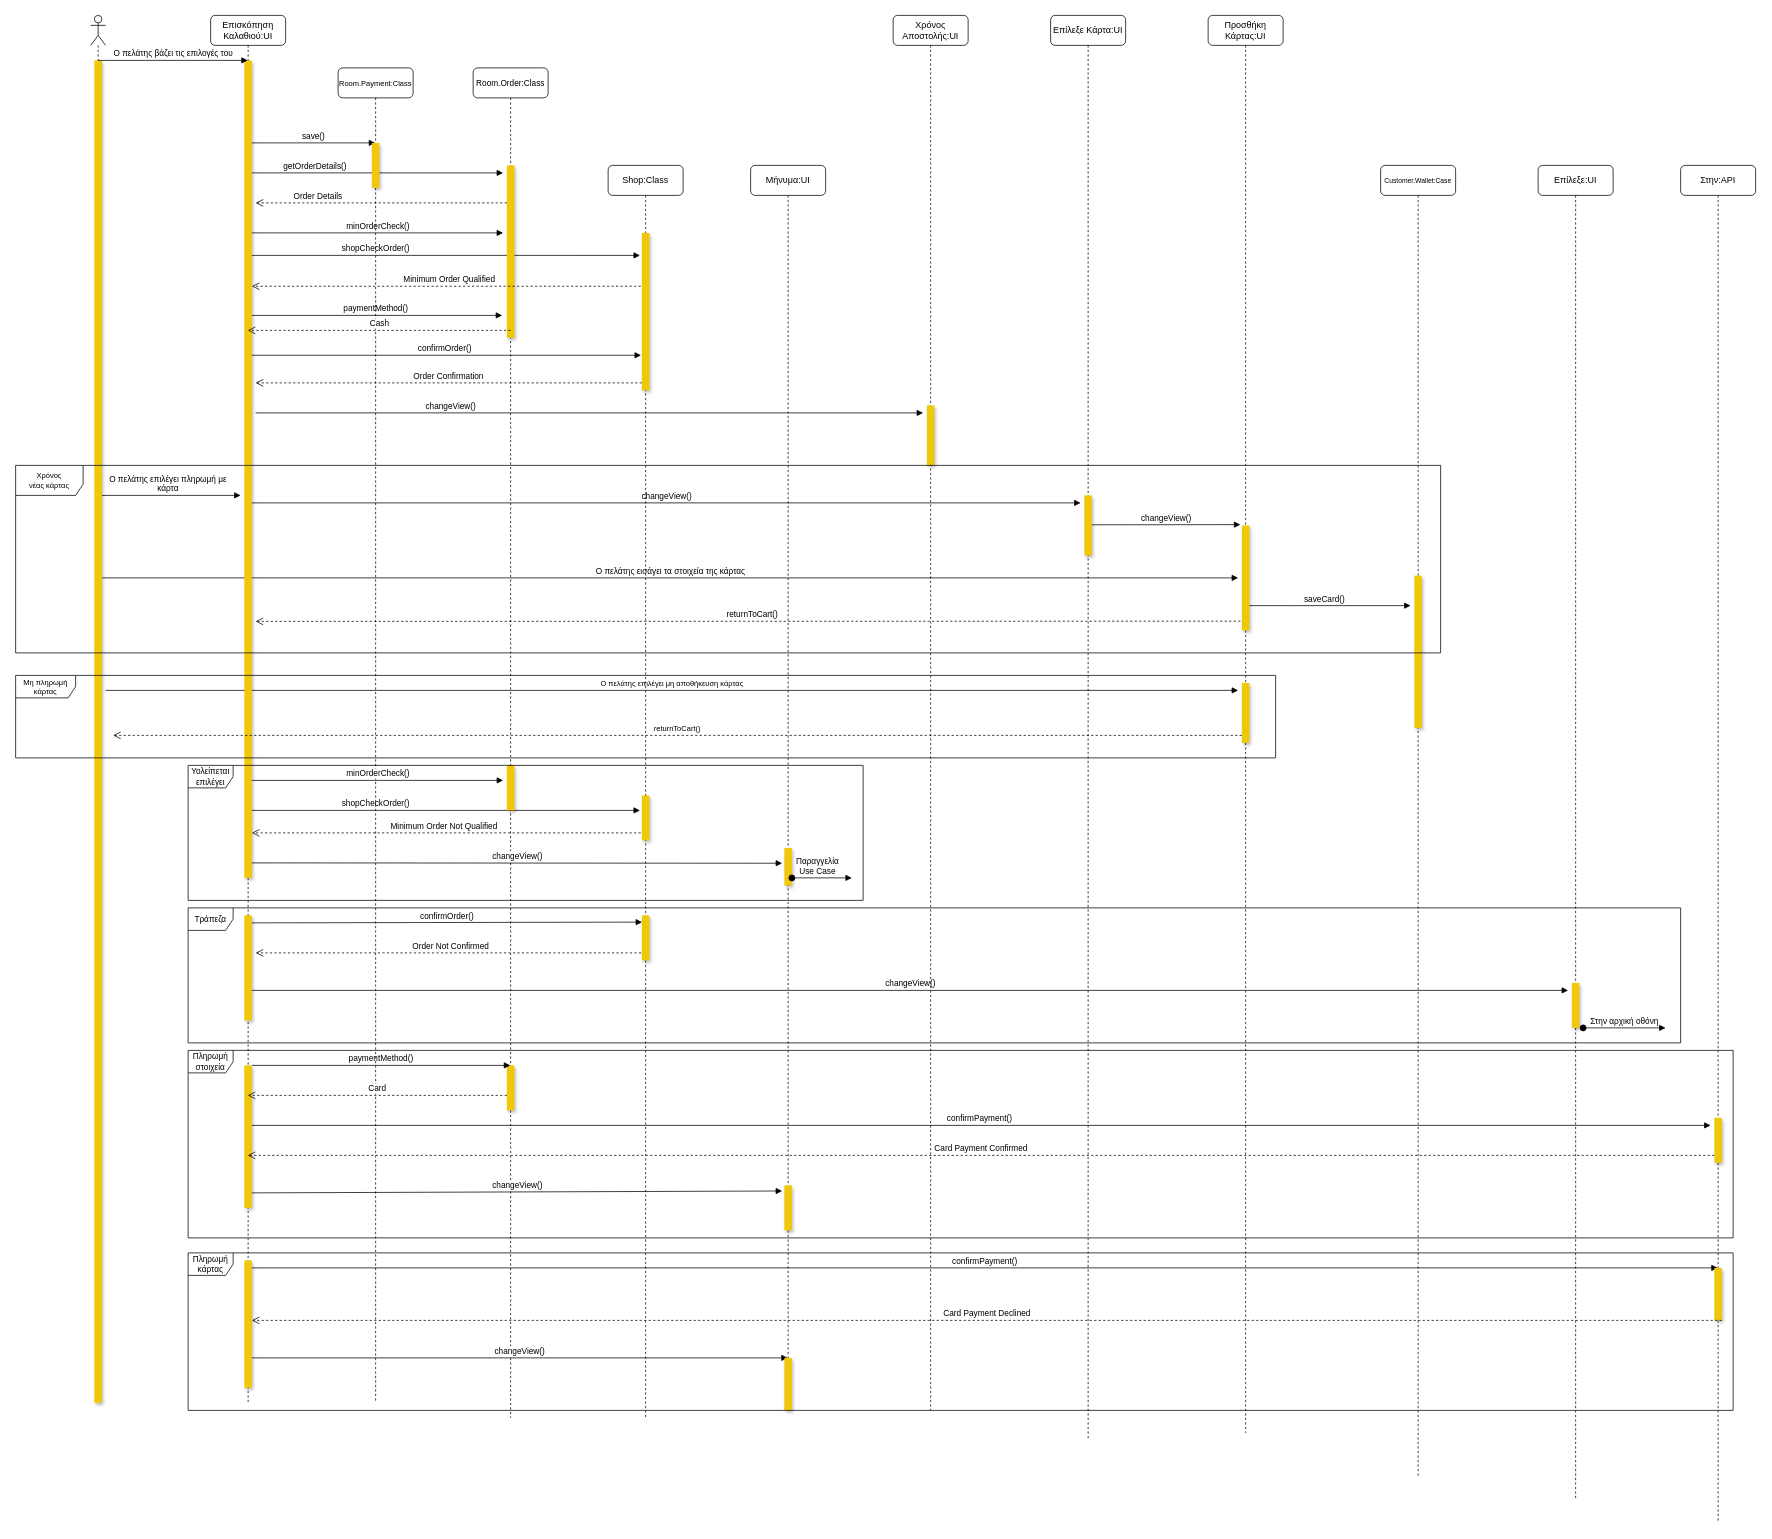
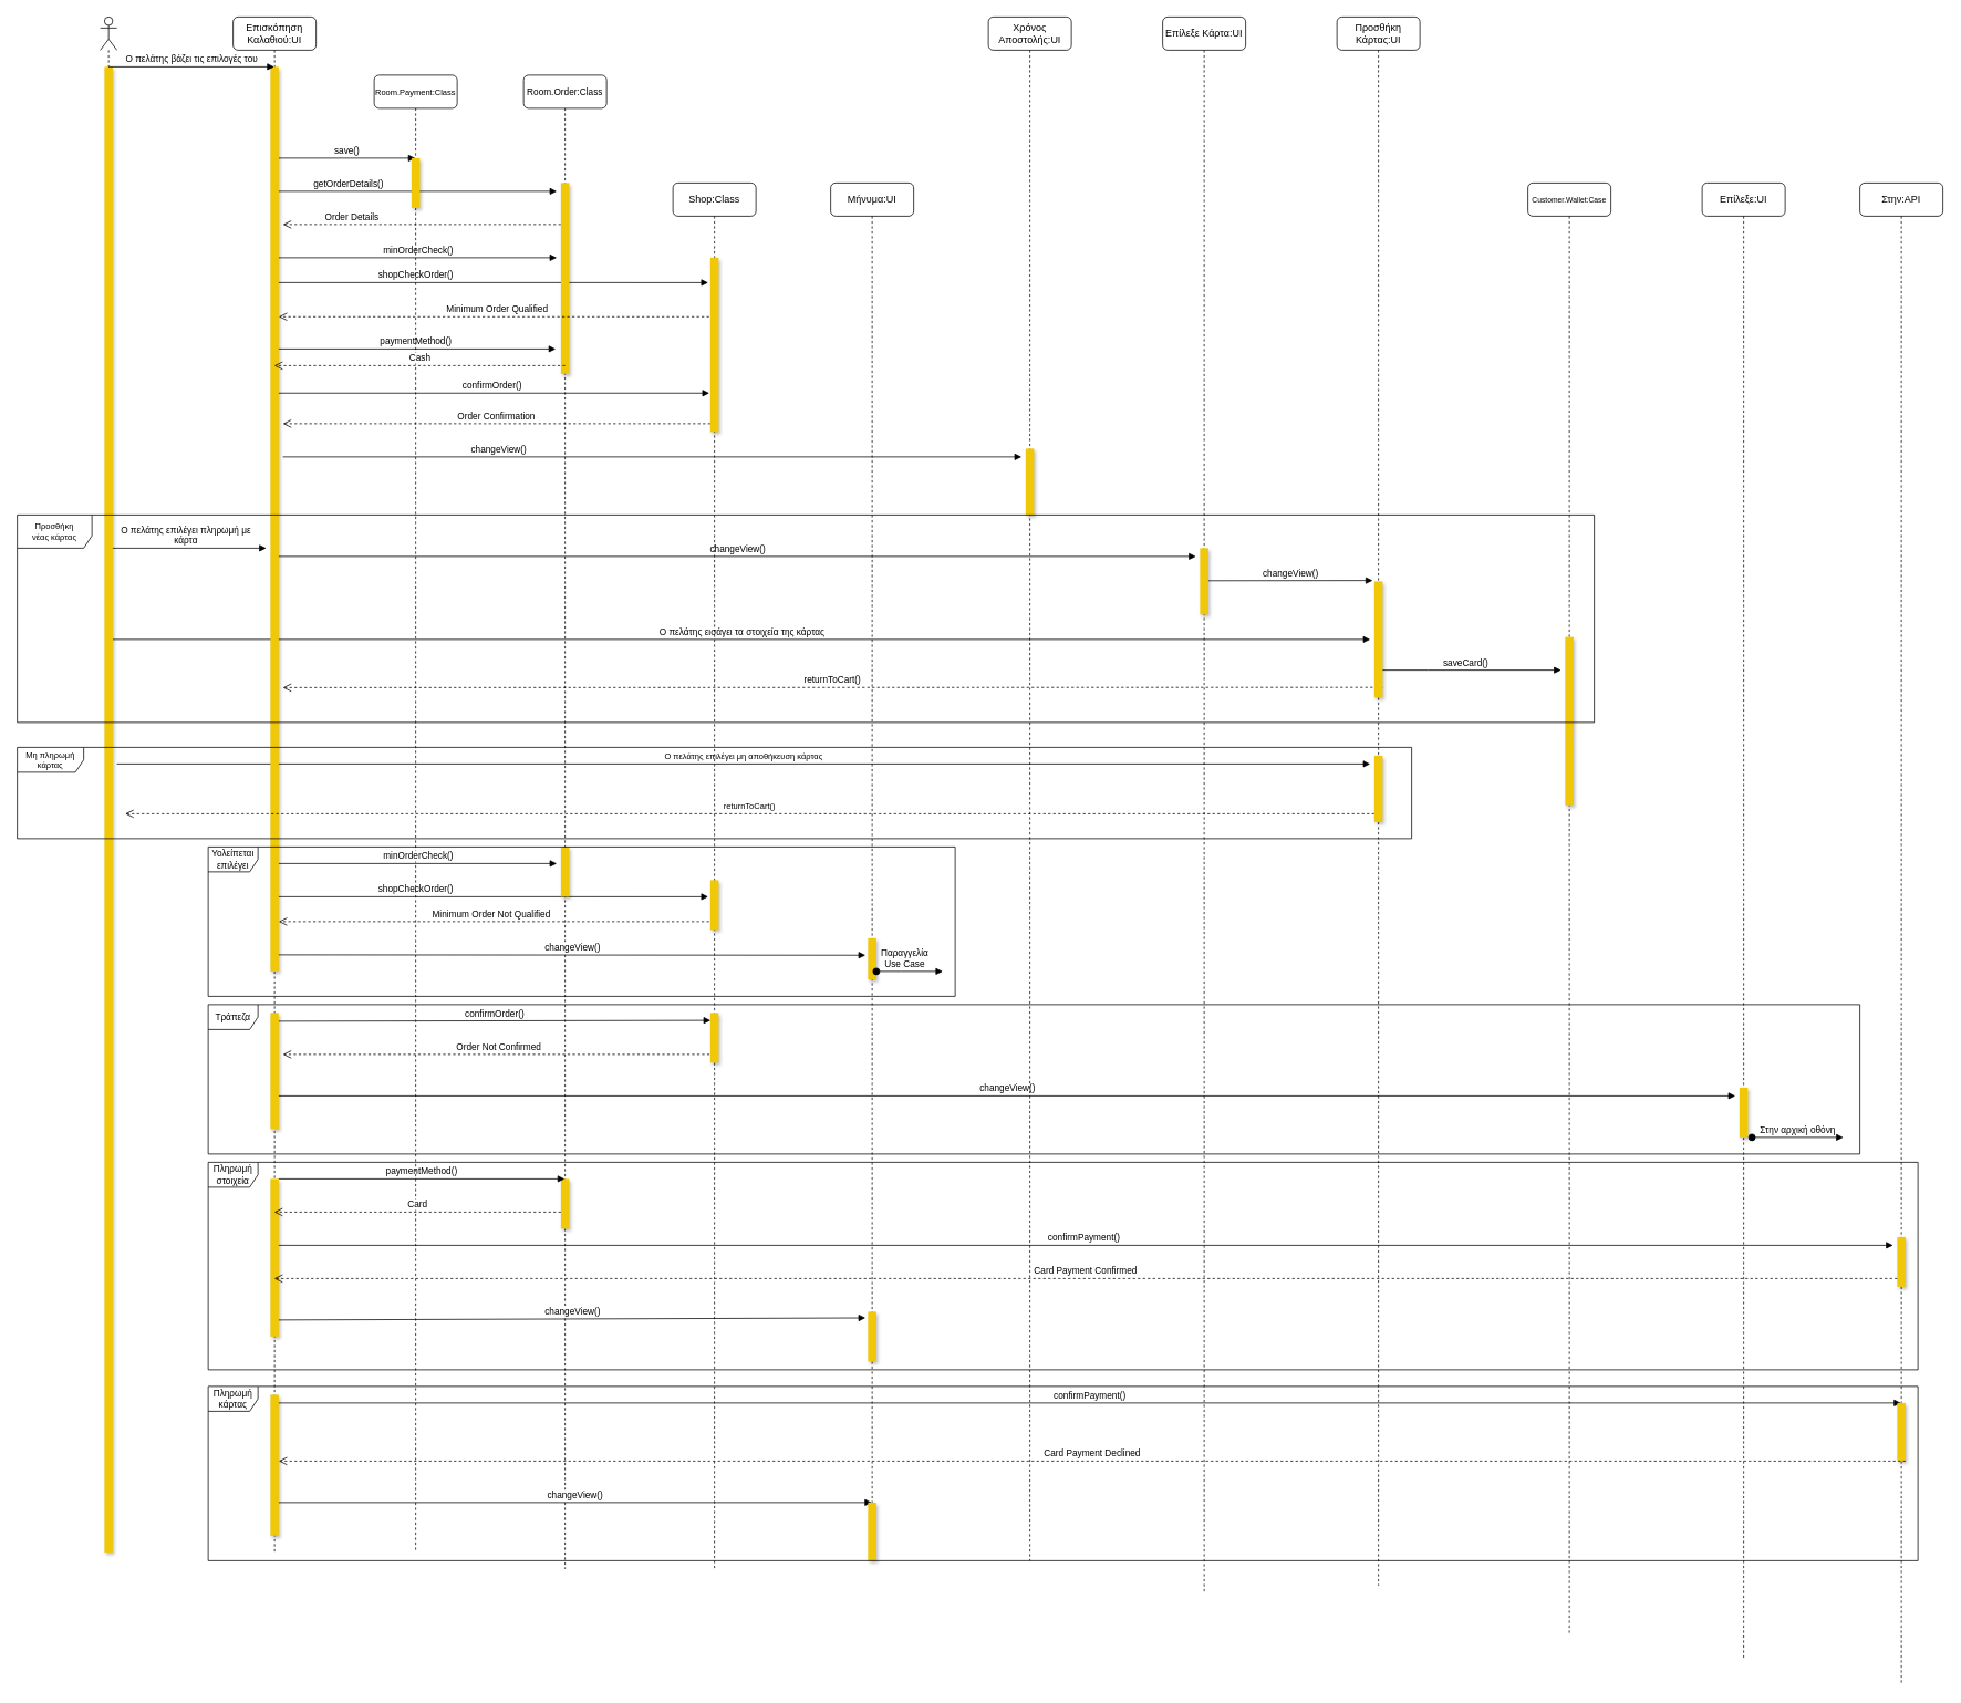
- <mxCell id="80" value="&lt;font style=&quot;font-size: 10px;&quot;&gt;Χρόνος νέας&amp;nbsp;κάρτας&lt;/font&gt;" style="shape=umlFrame;whiteSpace=wrap;html=1;shadow=0;fontSize=11;fillColor=#FFFFFF;width=90;height=40;" parent="1" vertex="1"><mxGeometry x="20" y="620" width="1900" height="250" as="geometry" /></mxCell>
+ <mxCell id="80" value="&lt;font style=&quot;font-size: 10px;&quot;&gt;Προσθήκη νέας&amp;nbsp;κάρτας&lt;/font&gt;" style="shape=umlFrame;whiteSpace=wrap;html=1;shadow=0;fontSize=11;fillColor=#FFFFFF;width=90;height=40;" parent="1" vertex="1"><mxGeometry x="20" y="620" width="1900" height="250" as="geometry" /></mxCell>
